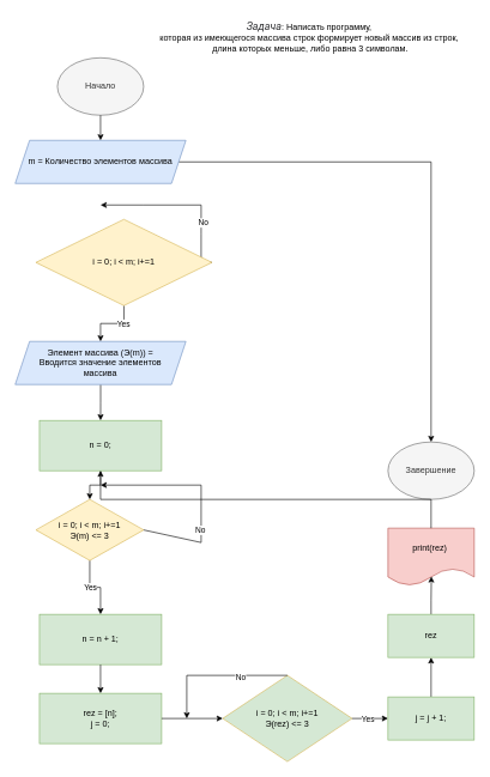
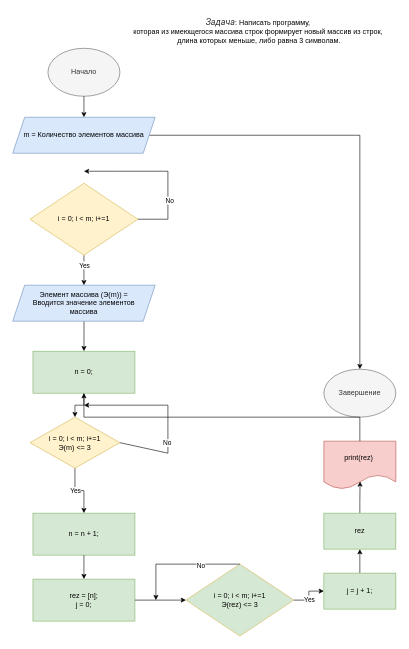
- <mxCell id="14" value="i = 0; i &amp;lt; m; i+=1" style="rhombus;whiteSpace=wrap;html=1;fillColor=#fff2cc;strokeColor=#d6b656;" vertex="1" parent="1"><mxGeometry x="49" y="305" width="245" height="120" as="geometry" /></mxCell>
+ <mxCell id="14" value="i = 0; i &amp;lt; m; i+=1" style="rhombus;whiteSpace=wrap;html=1;fillColor=#fff2cc;strokeColor=#d6b656;" vertex="1" parent="1"><mxGeometry x="49" y="305" width="180" height="120" as="geometry" /></mxCell>
- <mxCell id="34" value="j = j + 1;" style="whiteSpace=wrap;html=1;fillColor=#d5e8d4;strokeColor=#82b366;" vertex="1" parent="1"><mxGeometry x="539" y="970" width="120" height="60" as="geometry" /></mxCell>
+ <mxCell id="34" value="j = j + 1;" style="whiteSpace=wrap;html=1;fillColor=#d5e8d4;strokeColor=#82b366;" vertex="1" parent="1"><mxGeometry x="539" y="955" width="120" height="60" as="geometry" /></mxCell>
